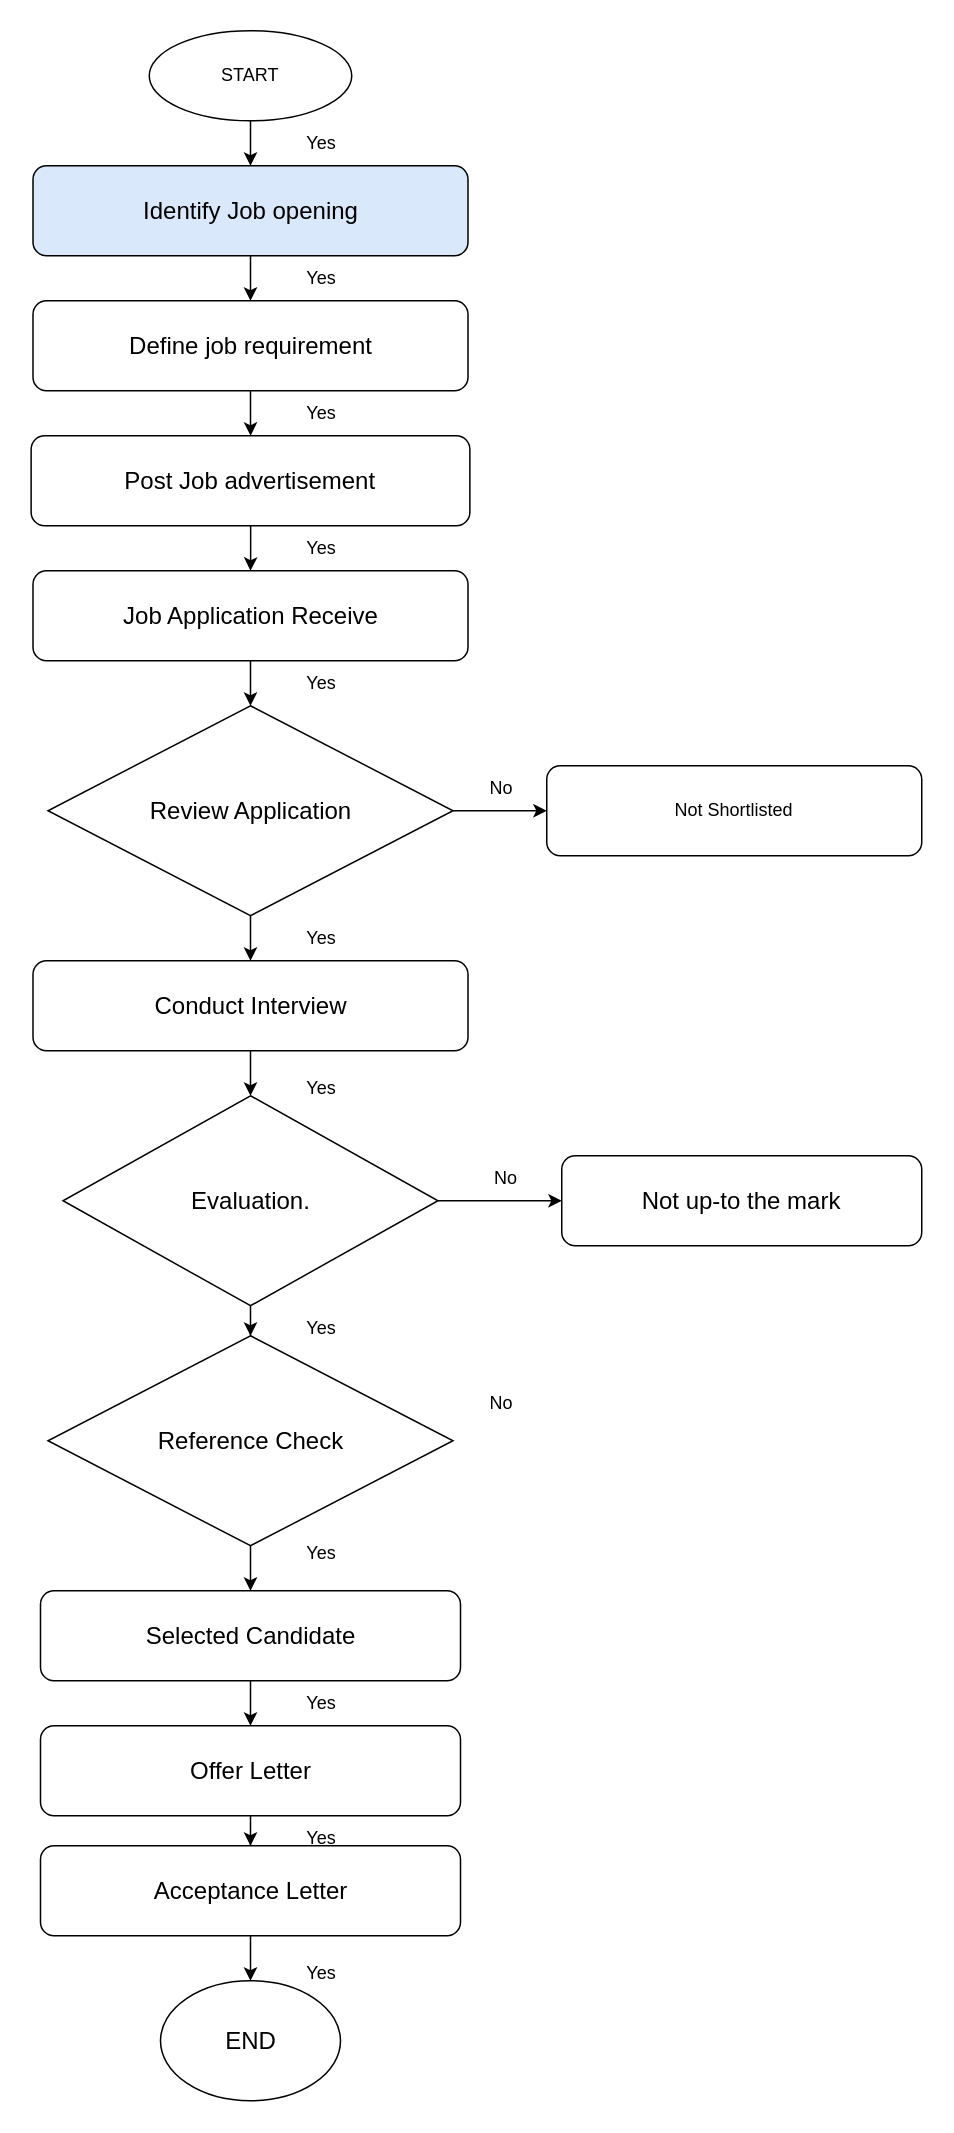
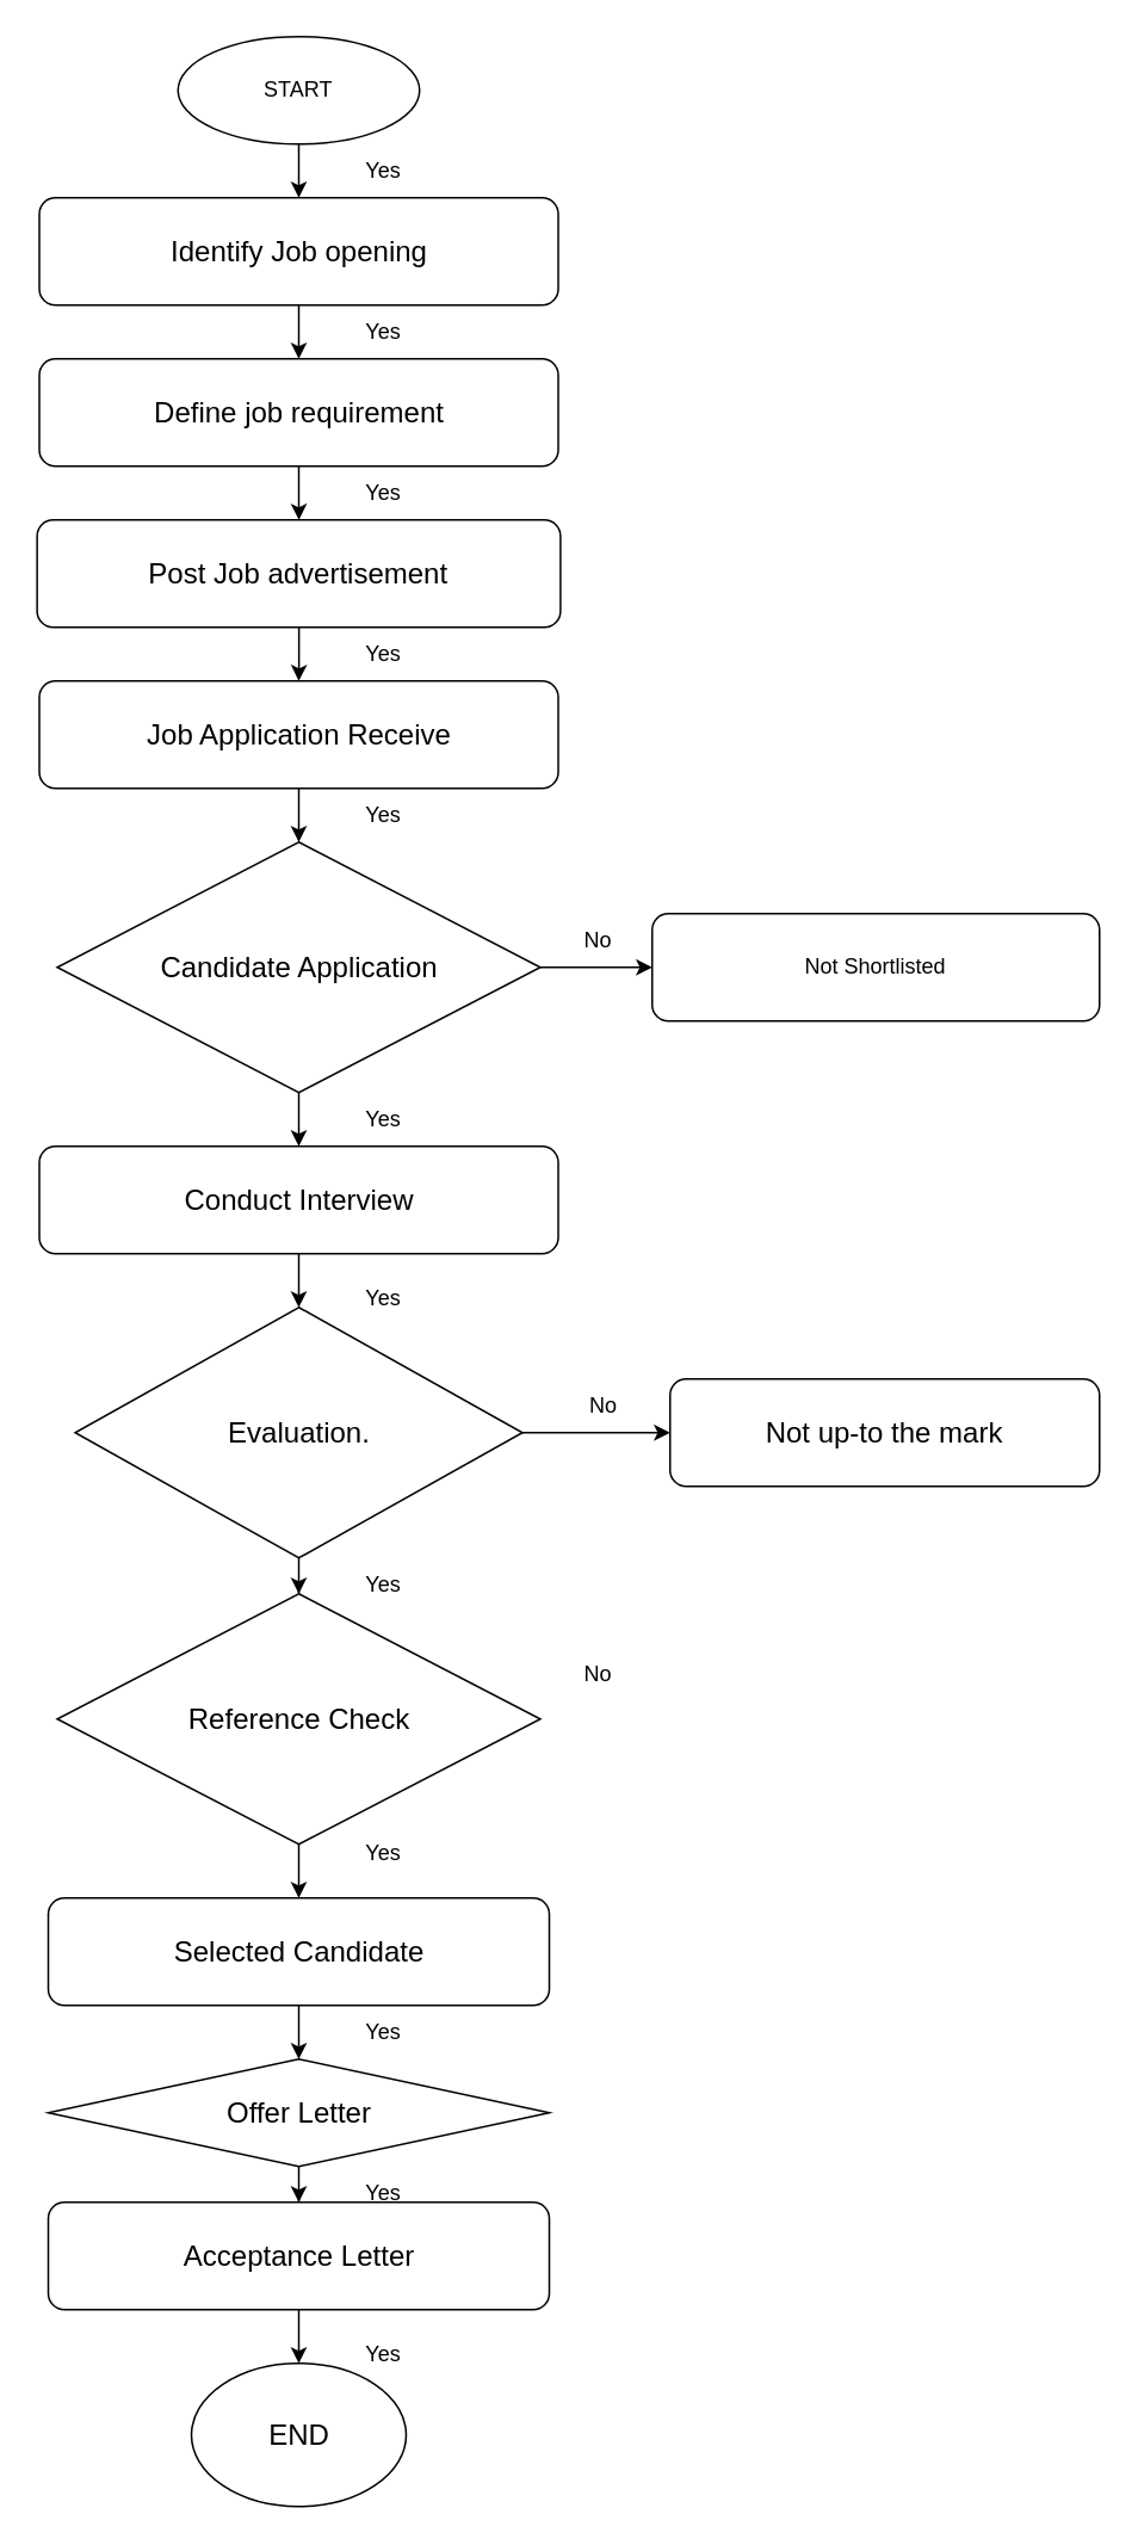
- <mxCell id="5" value="&lt;font style=&quot;font-size: 16px;&quot;&gt;Identify Job opening&lt;/font&gt;" style="rounded=1;whiteSpace=wrap;html=1;fillColor=#dae8fc;" vertex="1" parent="1"><mxGeometry x="21.5" y="110" width="290" height="60" as="geometry" /></mxCell>
+ <mxCell id="5" value="&lt;font style=&quot;font-size: 16px;&quot;&gt;Identify Job opening&lt;/font&gt;" style="rounded=1;whiteSpace=wrap;html=1;" vertex="1" parent="1"><mxGeometry x="21.5" y="110" width="290" height="60" as="geometry" /></mxCell>
- <mxCell id="14" value="&lt;font style=&quot;font-size: 16px;&quot;&gt;Review Application&lt;/font&gt;" style="rhombus;whiteSpace=wrap;html=1;" vertex="1" parent="1"><mxGeometry x="31.5" y="470" width="270" height="140" as="geometry" /></mxCell>
+ <mxCell id="14" value="&lt;font style=&quot;font-size: 16px;&quot;&gt;Candidate Application&lt;/font&gt;" style="rhombus;whiteSpace=wrap;html=1;" vertex="1" parent="1"><mxGeometry x="31.5" y="470" width="270" height="140" as="geometry" /></mxCell>
- <mxCell id="27" value="&lt;font style=&quot;font-size: 16px;&quot;&gt;Offer Letter&lt;/font&gt;" style="rounded=1;whiteSpace=wrap;html=1;" vertex="1" parent="1"><mxGeometry x="26.5" y="1150" width="280" height="60" as="geometry" /></mxCell>
+ <mxCell id="27" value="&lt;font style=&quot;font-size: 16px;&quot;&gt;Offer Letter&lt;/font&gt;" style="rhombus;whiteSpace=wrap;html=1;" vertex="1" parent="1"><mxGeometry x="26.5" y="1150" width="280" height="60" as="geometry" /></mxCell>
